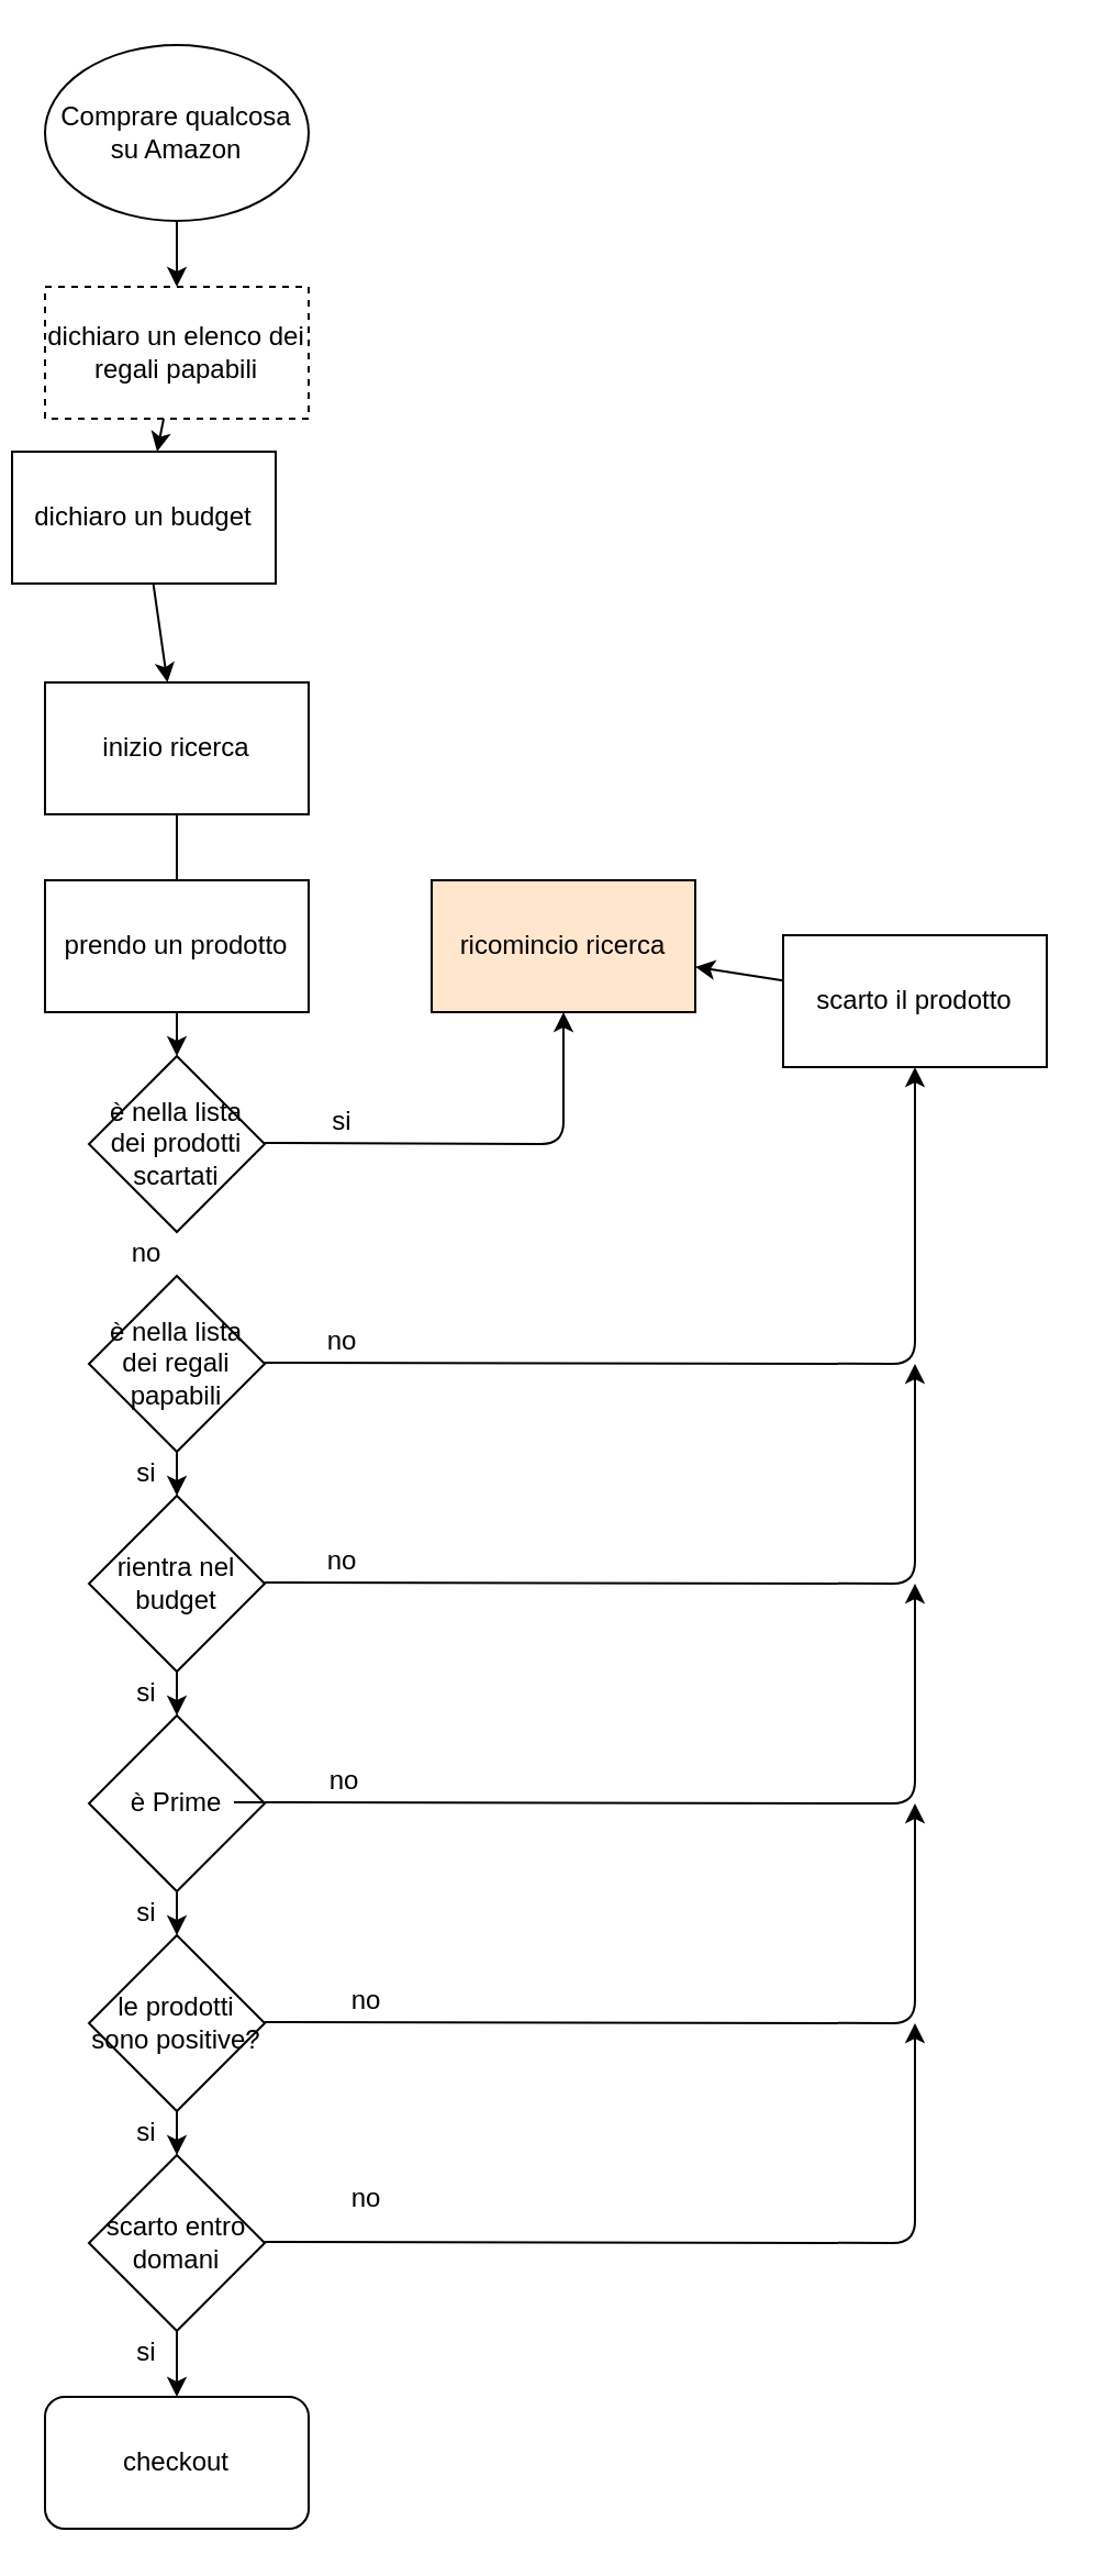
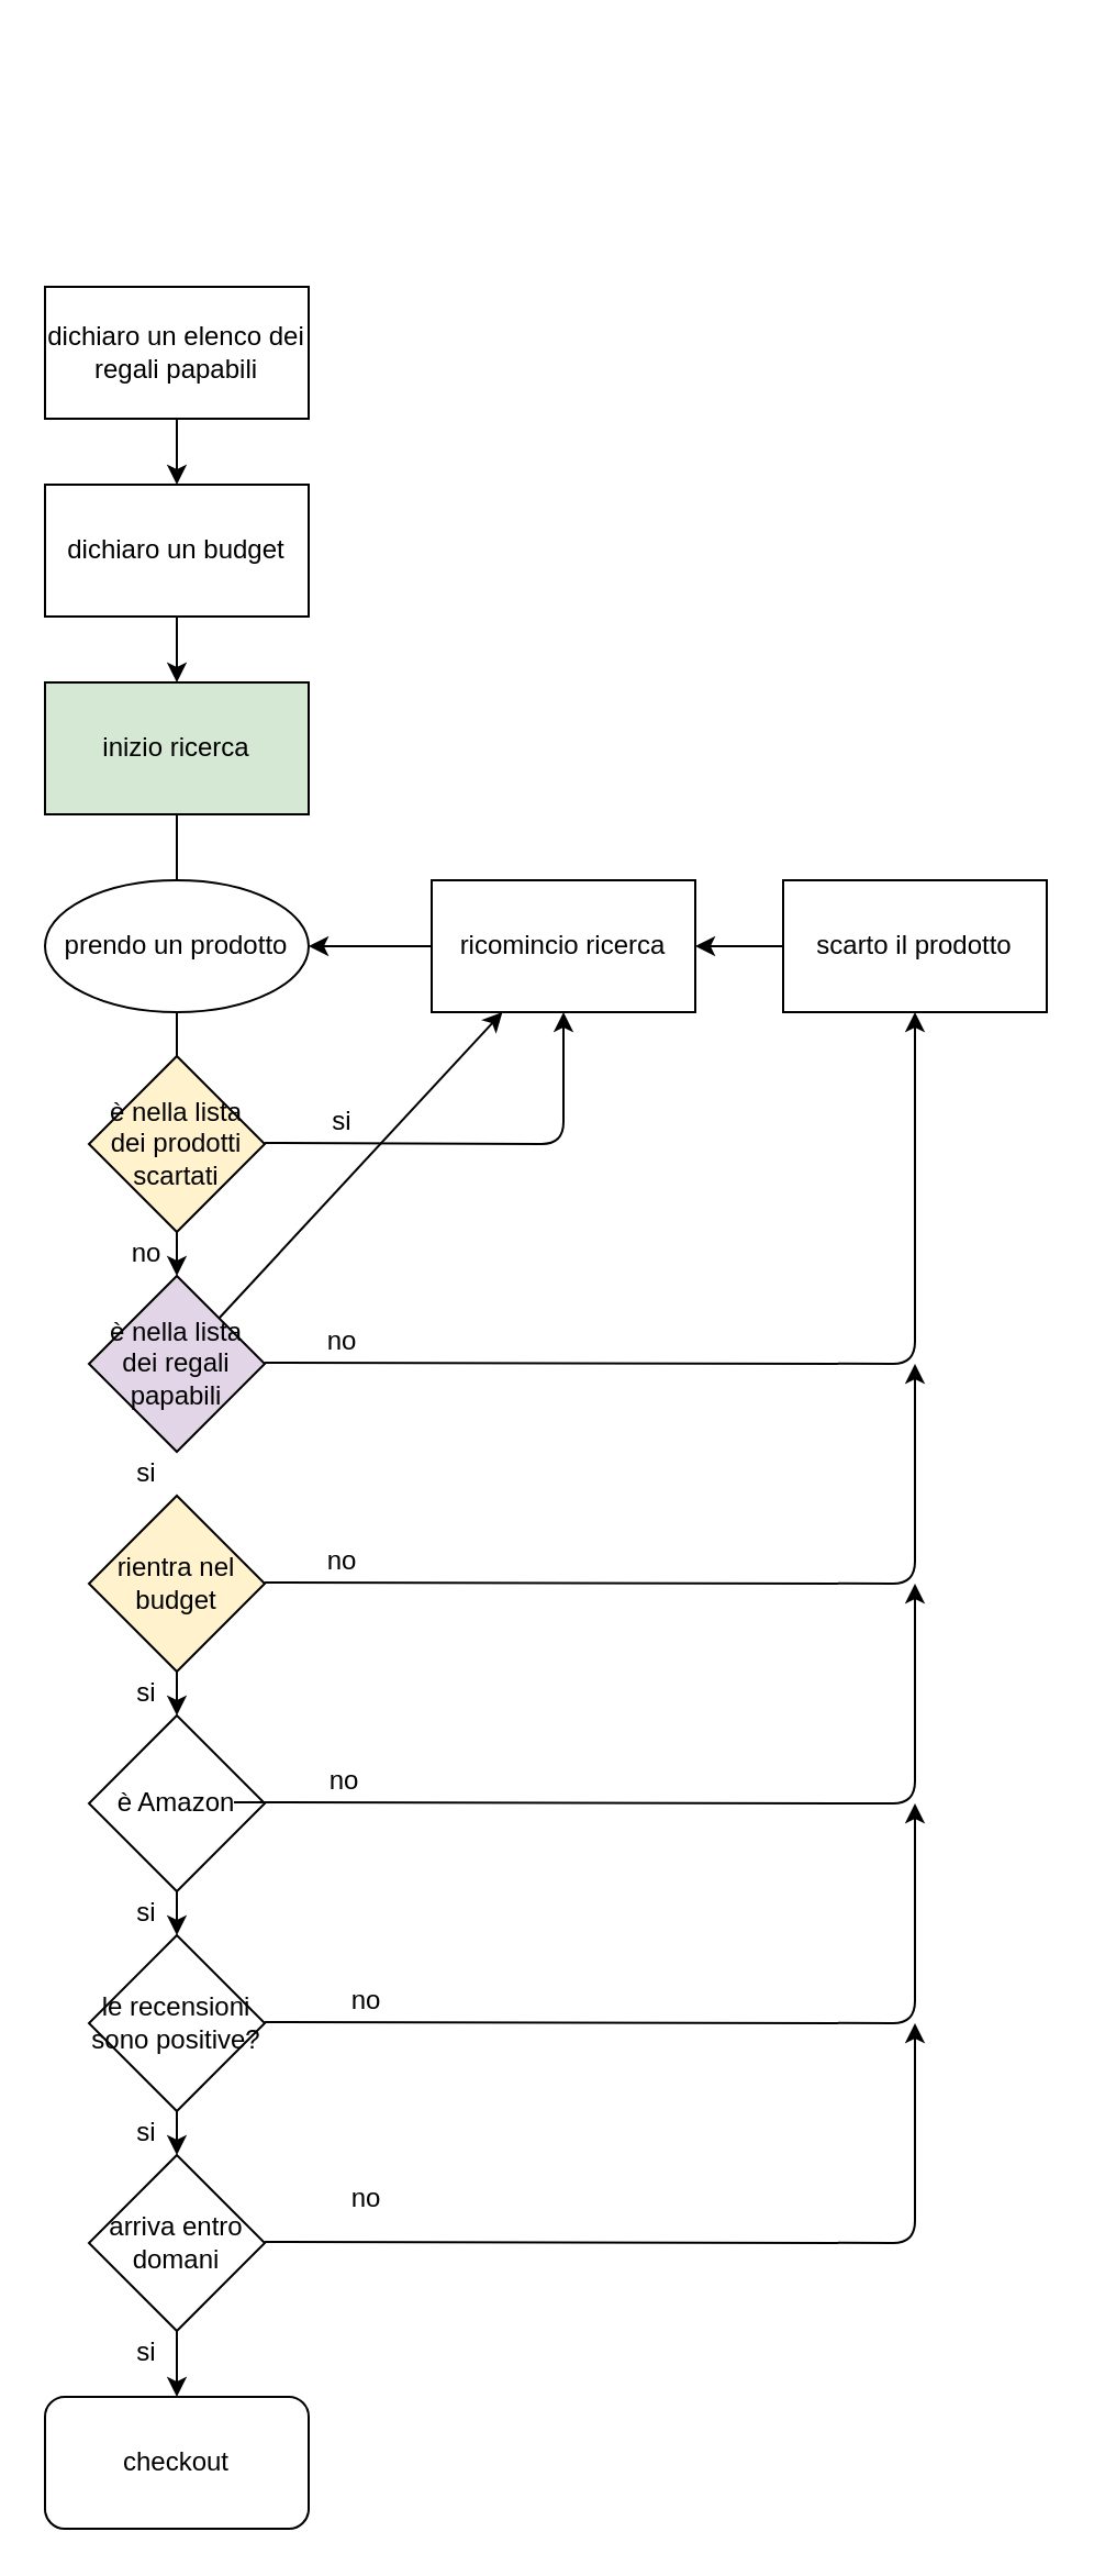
- <mxCell id="3" value="Comprare qualcosa su Amazon" style="ellipse;whiteSpace=wrap;html=1;" vertex="1" parent="1"><mxGeometry x="20" y="20" width="120" height="80" as="geometry" /></mxCell>
- <mxCell id="2" value="" style="edgeStyle=none;html=1;" edge="1" parent="1" source="3" target="5"><mxGeometry relative="1" as="geometry" /></mxCell>
- <mxCell id="5" value="dichiaro un elenco dei regali papabili" style="whiteSpace=wrap;html=1;dashed=1;" vertex="1" parent="1"><mxGeometry x="20" y="130" width="120" height="60" as="geometry" /></mxCell>
+ <mxCell id="5" value="dichiaro un elenco dei regali papabili" style="whiteSpace=wrap;html=1;" vertex="1" parent="1"><mxGeometry x="20" y="130" width="120" height="60" as="geometry" /></mxCell>
- <mxCell id="7" value="dichiaro un budget" style="whiteSpace=wrap;html=1;" vertex="1" parent="1"><mxGeometry x="5" y="205" width="120" height="60" as="geometry" /></mxCell>
+ <mxCell id="7" value="dichiaro un budget" style="whiteSpace=wrap;html=1;" vertex="1" parent="1"><mxGeometry x="20" y="220" width="120" height="60" as="geometry" /></mxCell>
- <mxCell id="9" value="inizio ricerca" style="whiteSpace=wrap;html=1;" vertex="1" parent="1"><mxGeometry x="20" y="310" width="120" height="60" as="geometry" /></mxCell>
+ <mxCell id="9" value="inizio ricerca" style="whiteSpace=wrap;html=1;fillColor=#d5e8d4;" vertex="1" parent="1"><mxGeometry x="20" y="310" width="120" height="60" as="geometry" /></mxCell>
- <mxCell id="22" value="prendo un prodotto" style="whiteSpace=wrap;html=1;" vertex="1" parent="1"><mxGeometry x="20" y="400" width="120" height="60" as="geometry" /></mxCell>
+ <mxCell id="22" value="prendo un prodotto" style="ellipse;whiteSpace=wrap;html=1;" vertex="1" parent="1"><mxGeometry x="20" y="400" width="120" height="60" as="geometry" /></mxCell>
+ <mxCell id="23" value="" style="edgeStyle=none;html=1;" edge="1" parent="1" source="24" target="22"><mxGeometry relative="1" as="geometry" /></mxCell>
- <mxCell id="24" value="ricomincio ricerca" style="rounded=0;whiteSpace=wrap;html=1;fillColor=#ffe6cc;" vertex="1" parent="1"><mxGeometry x="196" y="400" width="120" height="60" as="geometry" /></mxCell>
+ <mxCell id="24" value="ricomincio ricerca" style="rounded=0;whiteSpace=wrap;html=1;" vertex="1" parent="1"><mxGeometry x="196" y="400" width="120" height="60" as="geometry" /></mxCell>
- <mxCell id="26" value="scarto il prodotto" style="rounded=0;whiteSpace=wrap;html=1;" vertex="1" parent="1"><mxGeometry x="356" y="425" width="120" height="60" as="geometry" /></mxCell>
+ <mxCell id="26" value="scarto il prodotto" style="rounded=0;whiteSpace=wrap;html=1;" vertex="1" parent="1"><mxGeometry x="356" y="400" width="120" height="60" as="geometry" /></mxCell>
- <mxCell id="21" value="" style="edgeStyle=none;html=1;" edge="1" parent="1" source="22" target="33"><mxGeometry relative="1" as="geometry" /></mxCell>
+ <mxCell id="21" value="" style="edgeStyle=none;html=1;endArrow=none;" edge="1" parent="1" source="22" target="33"><mxGeometry relative="1" as="geometry" /></mxCell>
- <mxCell id="33" value="è nella lista dei prodotti scartati" style="rhombus;whiteSpace=wrap;html=1;" vertex="1" parent="1"><mxGeometry x="40" y="480" width="80" height="80" as="geometry" /></mxCell>
+ <mxCell id="33" value="è nella lista dei prodotti scartati" style="rhombus;whiteSpace=wrap;html=1;fillColor=#fff2cc;" vertex="1" parent="1"><mxGeometry x="40" y="480" width="80" height="80" as="geometry" /></mxCell>
+ <mxCell id="32" value="" style="edgeStyle=none;html=1;" edge="1" parent="1" source="33" target="11"><mxGeometry relative="1" as="geometry" /></mxCell>
- <mxCell id="11" value="è nella lista dei regali papabili" style="rhombus;whiteSpace=wrap;html=1;" vertex="1" parent="1"><mxGeometry x="40" y="580" width="80" height="80" as="geometry" /></mxCell>
+ <mxCell id="11" value="è nella lista dei regali papabili" style="rhombus;whiteSpace=wrap;html=1;fillColor=#e1d5e7;" vertex="1" parent="1"><mxGeometry x="40" y="580" width="80" height="80" as="geometry" /></mxCell>
- <mxCell id="10" value="" style="edgeStyle=none;html=1;" edge="1" parent="1" source="11" target="13"><mxGeometry relative="1" as="geometry" /></mxCell>
+ <mxCell id="10" value="" style="edgeStyle=none;html=1;" edge="1" parent="1" source="11" target="24"><mxGeometry relative="1" as="geometry" /></mxCell>
- <mxCell id="13" value="rientra nel budget" style="rhombus;whiteSpace=wrap;html=1;" vertex="1" parent="1"><mxGeometry x="40" y="680" width="80" height="80" as="geometry" /></mxCell>
+ <mxCell id="13" value="rientra nel budget" style="rhombus;whiteSpace=wrap;html=1;fillColor=#fff2cc;" vertex="1" parent="1"><mxGeometry x="40" y="680" width="80" height="80" as="geometry" /></mxCell>
- <mxCell id="15" value="è Prime" style="rhombus;whiteSpace=wrap;html=1;" vertex="1" parent="1"><mxGeometry x="40" y="780" width="80" height="80" as="geometry" /></mxCell>
+ <mxCell id="15" value="è Amazon" style="rhombus;whiteSpace=wrap;html=1;" vertex="1" parent="1"><mxGeometry x="40" y="780" width="80" height="80" as="geometry" /></mxCell>
- <mxCell id="17" value="le prodotti sono positive?" style="rhombus;whiteSpace=wrap;html=1;" vertex="1" parent="1"><mxGeometry x="40" y="880" width="80" height="80" as="geometry" /></mxCell>
+ <mxCell id="17" value="le recensioni sono positive?" style="rhombus;whiteSpace=wrap;html=1;" vertex="1" parent="1"><mxGeometry x="40" y="880" width="80" height="80" as="geometry" /></mxCell>
- <mxCell id="19" value="scarto entro domani" style="rhombus;whiteSpace=wrap;html=1;" vertex="1" parent="1"><mxGeometry x="40" y="980" width="80" height="80" as="geometry" /></mxCell>
+ <mxCell id="19" value="arriva entro domani" style="rhombus;whiteSpace=wrap;html=1;" vertex="1" parent="1"><mxGeometry x="40" y="980" width="80" height="80" as="geometry" /></mxCell>
